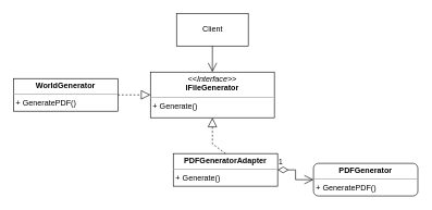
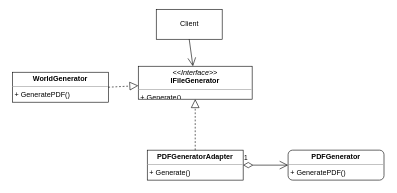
- <mxCell id="2" value="Client" style="html=1;" vertex="1" parent="1"><mxGeometry x="270" y="20" width="110" height="50" as="geometry" /></mxCell>
+ <mxCell id="2" value="Client" style="html=1;" vertex="1" parent="1"><mxGeometry x="260" y="15" width="110" height="50" as="geometry" /></mxCell>
- <mxCell id="4" value="&lt;p style=&quot;margin:0px;margin-top:4px;text-align:center;&quot;&gt;&lt;i&gt;&amp;lt;&amp;lt;Interface&amp;gt;&amp;gt;&lt;/i&gt;&lt;br&gt;&lt;b&gt;IFileGenerator&lt;/b&gt;&lt;/p&gt;&lt;hr size=&quot;1&quot;&gt;&lt;p style=&quot;margin:0px;margin-left:4px;&quot;&gt;&lt;/p&gt;&lt;p style=&quot;margin:0px;margin-left:4px;&quot;&gt;+ Generate()&lt;/p&gt;" style="verticalAlign=top;align=left;overflow=fill;fontSize=12;fontFamily=Helvetica;html=1;" vertex="1" parent="1"><mxGeometry x="230" y="110" width="190" height="70" as="geometry" /></mxCell>
+ <mxCell id="4" value="&lt;p style=&quot;margin:0px;margin-top:4px;text-align:center;&quot;&gt;&lt;i&gt;&amp;lt;&amp;lt;Interface&amp;gt;&amp;gt;&lt;/i&gt;&lt;br&gt;&lt;b&gt;IFileGenerator&lt;/b&gt;&lt;/p&gt;&lt;hr size=&quot;1&quot;&gt;&lt;p style=&quot;margin:0px;margin-left:4px;&quot;&gt;&lt;/p&gt;&lt;p style=&quot;margin:0px;margin-left:4px;&quot;&gt;+ Generate()&lt;/p&gt;" style="verticalAlign=top;align=left;overflow=fill;fontSize=12;fontFamily=Helvetica;html=1;" vertex="1" parent="1"><mxGeometry x="230" y="110" width="190" height="55" as="geometry" /></mxCell>
- <mxCell id="5" value="&lt;p style=&quot;margin:0px;margin-top:4px;text-align:center;&quot;&gt;&lt;b&gt;PDFGeneratorAdapter&lt;/b&gt;&lt;/p&gt;&lt;hr size=&quot;1&quot;&gt;&lt;p style=&quot;margin:0px;margin-left:4px;&quot;&gt;&lt;/p&gt;&lt;p style=&quot;margin:0px;margin-left:4px;&quot;&gt;+ Generate()&lt;/p&gt;" style="verticalAlign=top;align=left;overflow=fill;fontSize=12;fontFamily=Helvetica;html=1;" vertex="1" parent="1"><mxGeometry x="265" y="235" width="160" height="50" as="geometry" /></mxCell>
+ <mxCell id="5" value="&lt;p style=&quot;margin:0px;margin-top:4px;text-align:center;&quot;&gt;&lt;b&gt;PDFGeneratorAdapter&lt;/b&gt;&lt;/p&gt;&lt;hr size=&quot;1&quot;&gt;&lt;p style=&quot;margin:0px;margin-left:4px;&quot;&gt;&lt;/p&gt;&lt;p style=&quot;margin:0px;margin-left:4px;&quot;&gt;+ Generate()&lt;/p&gt;" style="verticalAlign=top;align=left;overflow=fill;fontSize=12;fontFamily=Helvetica;html=1;" vertex="1" parent="1"><mxGeometry x="245" y="250" width="160" height="50" as="geometry" /></mxCell>
